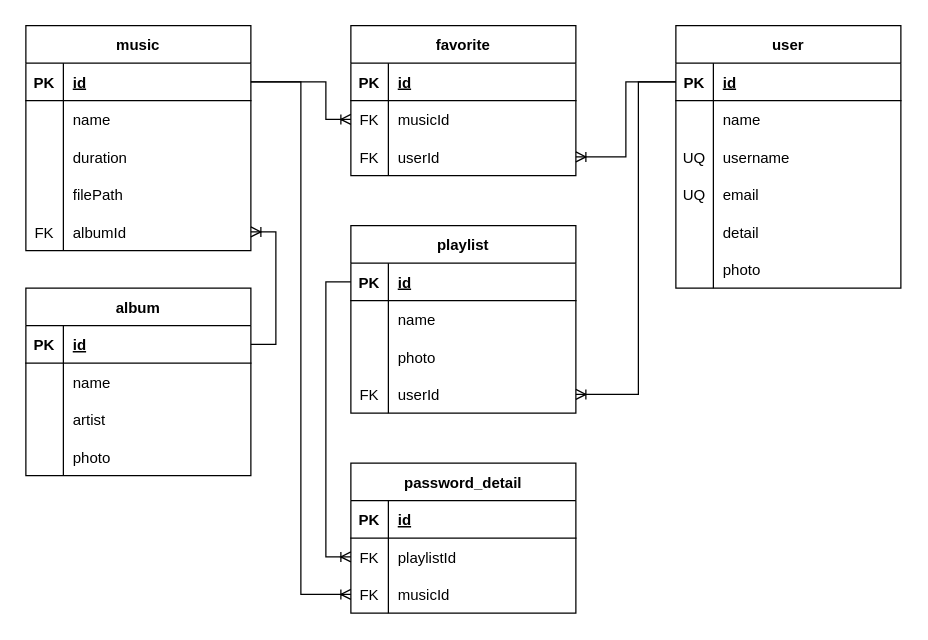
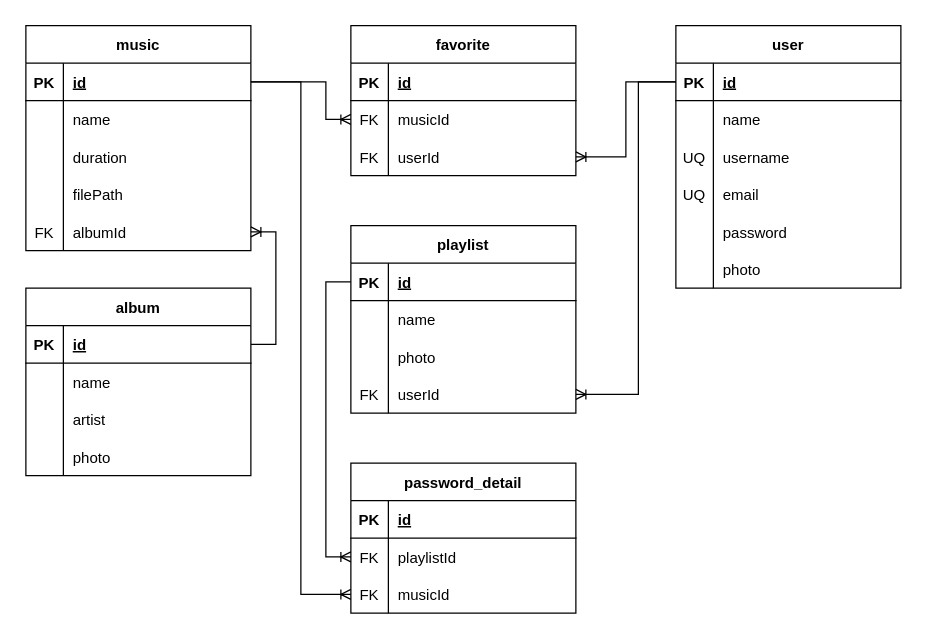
- <mxCell id="33" value="detail" style="shape=partialRectangle;connectable=0;fillColor=none;top=0;left=0;bottom=0;right=0;align=left;spacingLeft=6;overflow=hidden;" parent="31" vertex="1"><mxGeometry x="30" width="150" height="30" as="geometry"><mxRectangle width="150" height="30" as="alternateBounds" /></mxGeometry></mxCell>
+ <mxCell id="33" value="password" style="shape=partialRectangle;connectable=0;fillColor=none;top=0;left=0;bottom=0;right=0;align=left;spacingLeft=6;overflow=hidden;" parent="31" vertex="1"><mxGeometry x="30" width="150" height="30" as="geometry"><mxRectangle width="150" height="30" as="alternateBounds" /></mxGeometry></mxCell>
